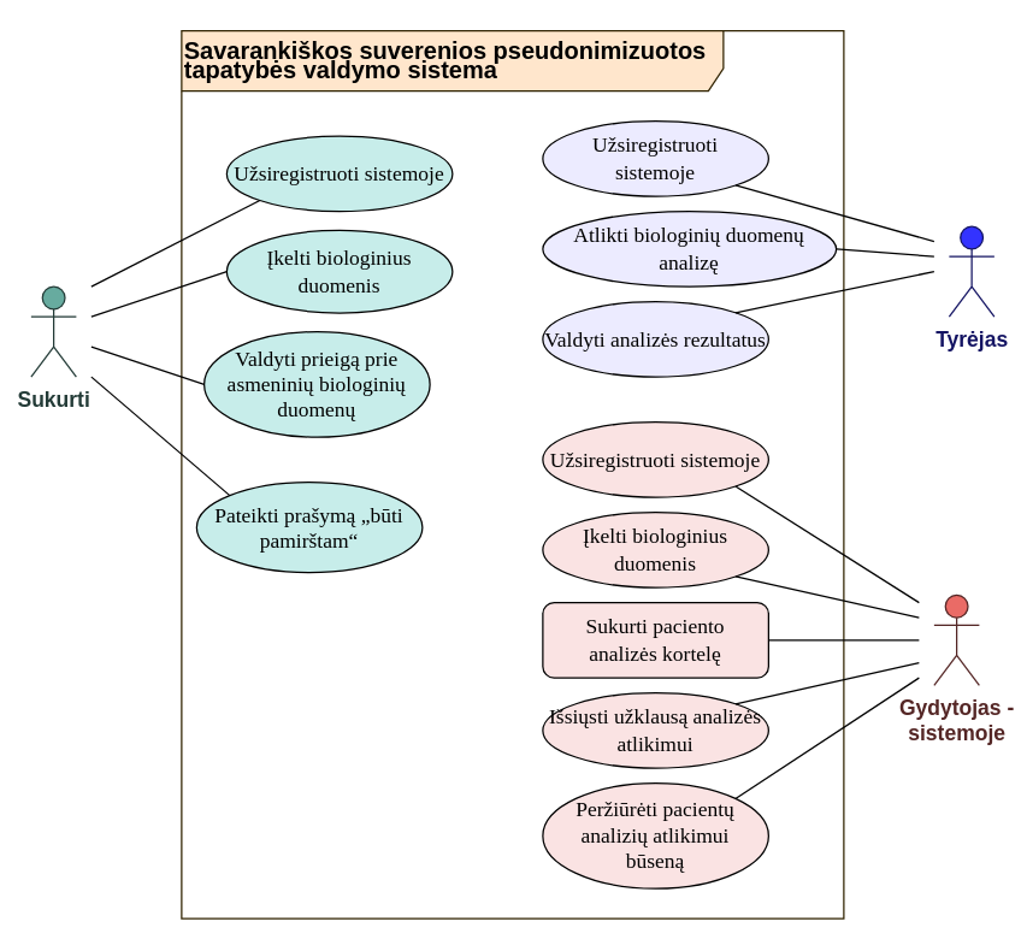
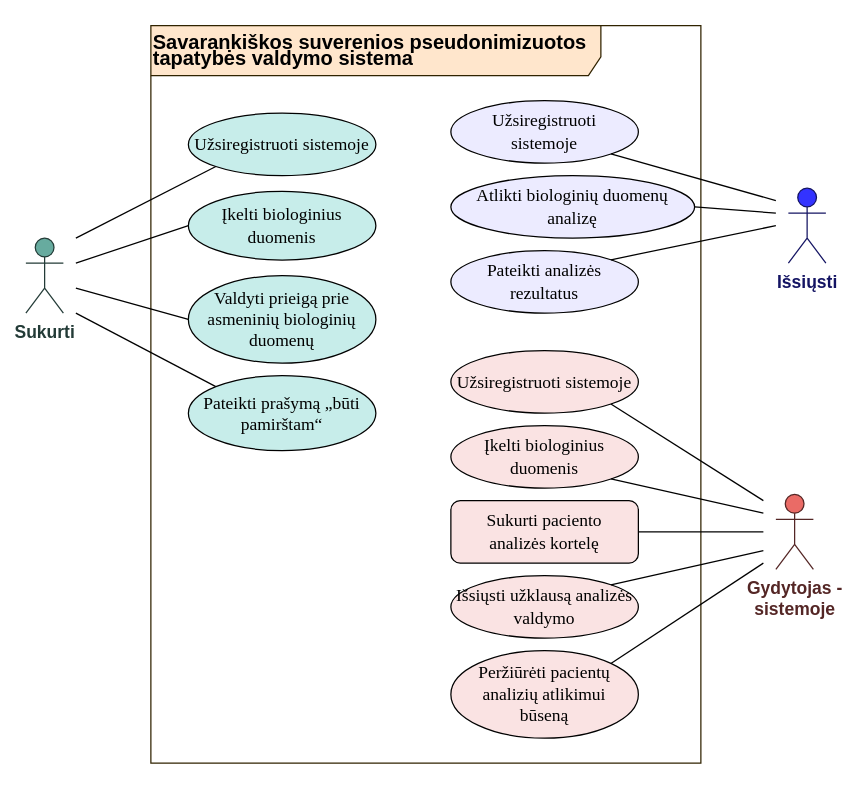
- <mxCell id="24" value="&lt;font face=&quot;Georgia&quot;&gt;Valdyti analizės rezultatus&lt;/font&gt;" style="ellipse;whiteSpace=wrap;html=1;fillColor=#ECEBFF;fontSize=14;" vertex="1" parent="1"><mxGeometry x="360" y="200" width="150" height="50" as="geometry" /></mxCell>
+ <mxCell id="24" value="&lt;font face=&quot;Georgia&quot;&gt;Pateikti analizės rezultatus&lt;/font&gt;" style="ellipse;whiteSpace=wrap;html=1;fillColor=#ECEBFF;fontSize=14;" vertex="1" parent="1"><mxGeometry x="360" y="200" width="150" height="50" as="geometry" /></mxCell>
- <mxCell id="16" value="&lt;b style=&quot;font-size: 14px;&quot;&gt;&lt;font color=&quot;#141463&quot; style=&quot;font-size: 14px;&quot;&gt;Tyrėjas&lt;/font&gt;&lt;/b&gt;" style="shape=umlActor;verticalLabelPosition=bottom;verticalAlign=top;html=1;outlineConnect=0;fillColor=#3333FF;strokeColor=#141463;fontSize=14;" vertex="1" parent="1"><mxGeometry x="630" y="150" width="30" height="60" as="geometry" /></mxCell>
+ <mxCell id="16" value="&lt;b style=&quot;font-size: 14px;&quot;&gt;&lt;font color=&quot;#141463&quot; style=&quot;font-size: 14px;&quot;&gt;Išsiųsti&lt;/font&gt;&lt;/b&gt;" style="shape=umlActor;verticalLabelPosition=bottom;verticalAlign=top;html=1;outlineConnect=0;fillColor=#3333FF;strokeColor=#141463;fontSize=14;" vertex="1" parent="1"><mxGeometry x="630" y="150" width="30" height="60" as="geometry" /></mxCell>
- <mxCell id="19" value="&lt;font style=&quot;line-height: 0%;&quot; face=&quot;Georgia&quot;&gt;Valdyti prieigą prie asmeninių biologinių duomenų&lt;/font&gt;" style="ellipse;whiteSpace=wrap;html=1;fillColor=#C7EDEA;fontSize=14;" vertex="1" parent="1"><mxGeometry x="135" y="220" width="150" height="70" as="geometry" /></mxCell>
+ <mxCell id="19" value="&lt;font style=&quot;line-height: 0%;&quot; face=&quot;Georgia&quot;&gt;Valdyti prieigą prie asmeninių biologinių duomenų&lt;/font&gt;" style="ellipse;whiteSpace=wrap;html=1;fillColor=#C7EDEA;fontSize=14;" vertex="1" parent="1"><mxGeometry x="150" y="220" width="150" height="70" as="geometry" /></mxCell>
- <mxCell id="22" value="&lt;font style=&quot;line-height: 0%;&quot; face=&quot;Georgia&quot;&gt;Pateikti prašymą „būti pamirštam“&lt;/font&gt;" style="ellipse;whiteSpace=wrap;html=1;fillColor=#C7EDEA;fontSize=14;" vertex="1" parent="1"><mxGeometry x="130" y="320" width="150" height="60" as="geometry" /></mxCell>
+ <mxCell id="22" value="&lt;font style=&quot;line-height: 0%;&quot; face=&quot;Georgia&quot;&gt;Pateikti prašymą „būti pamirštam“&lt;/font&gt;" style="ellipse;whiteSpace=wrap;html=1;fillColor=#C7EDEA;fontSize=14;" vertex="1" parent="1"><mxGeometry x="150" y="300" width="150" height="60" as="geometry" /></mxCell>
- <mxCell id="11" value="&lt;font face=&quot;Georgia&quot;&gt;Išsiųsti užklausą analizės atlikimui&lt;/font&gt;" style="ellipse;whiteSpace=wrap;html=1;fillColor=#FAE3E3;fontSize=14;" vertex="1" parent="1"><mxGeometry x="360" y="460" width="150" height="50" as="geometry" /></mxCell>
+ <mxCell id="11" value="&lt;font face=&quot;Georgia&quot;&gt;Išsiųsti užklausą analizės valdymo&lt;/font&gt;" style="ellipse;whiteSpace=wrap;html=1;fillColor=#FAE3E3;fontSize=14;" vertex="1" parent="1"><mxGeometry x="360" y="460" width="150" height="50" as="geometry" /></mxCell>
